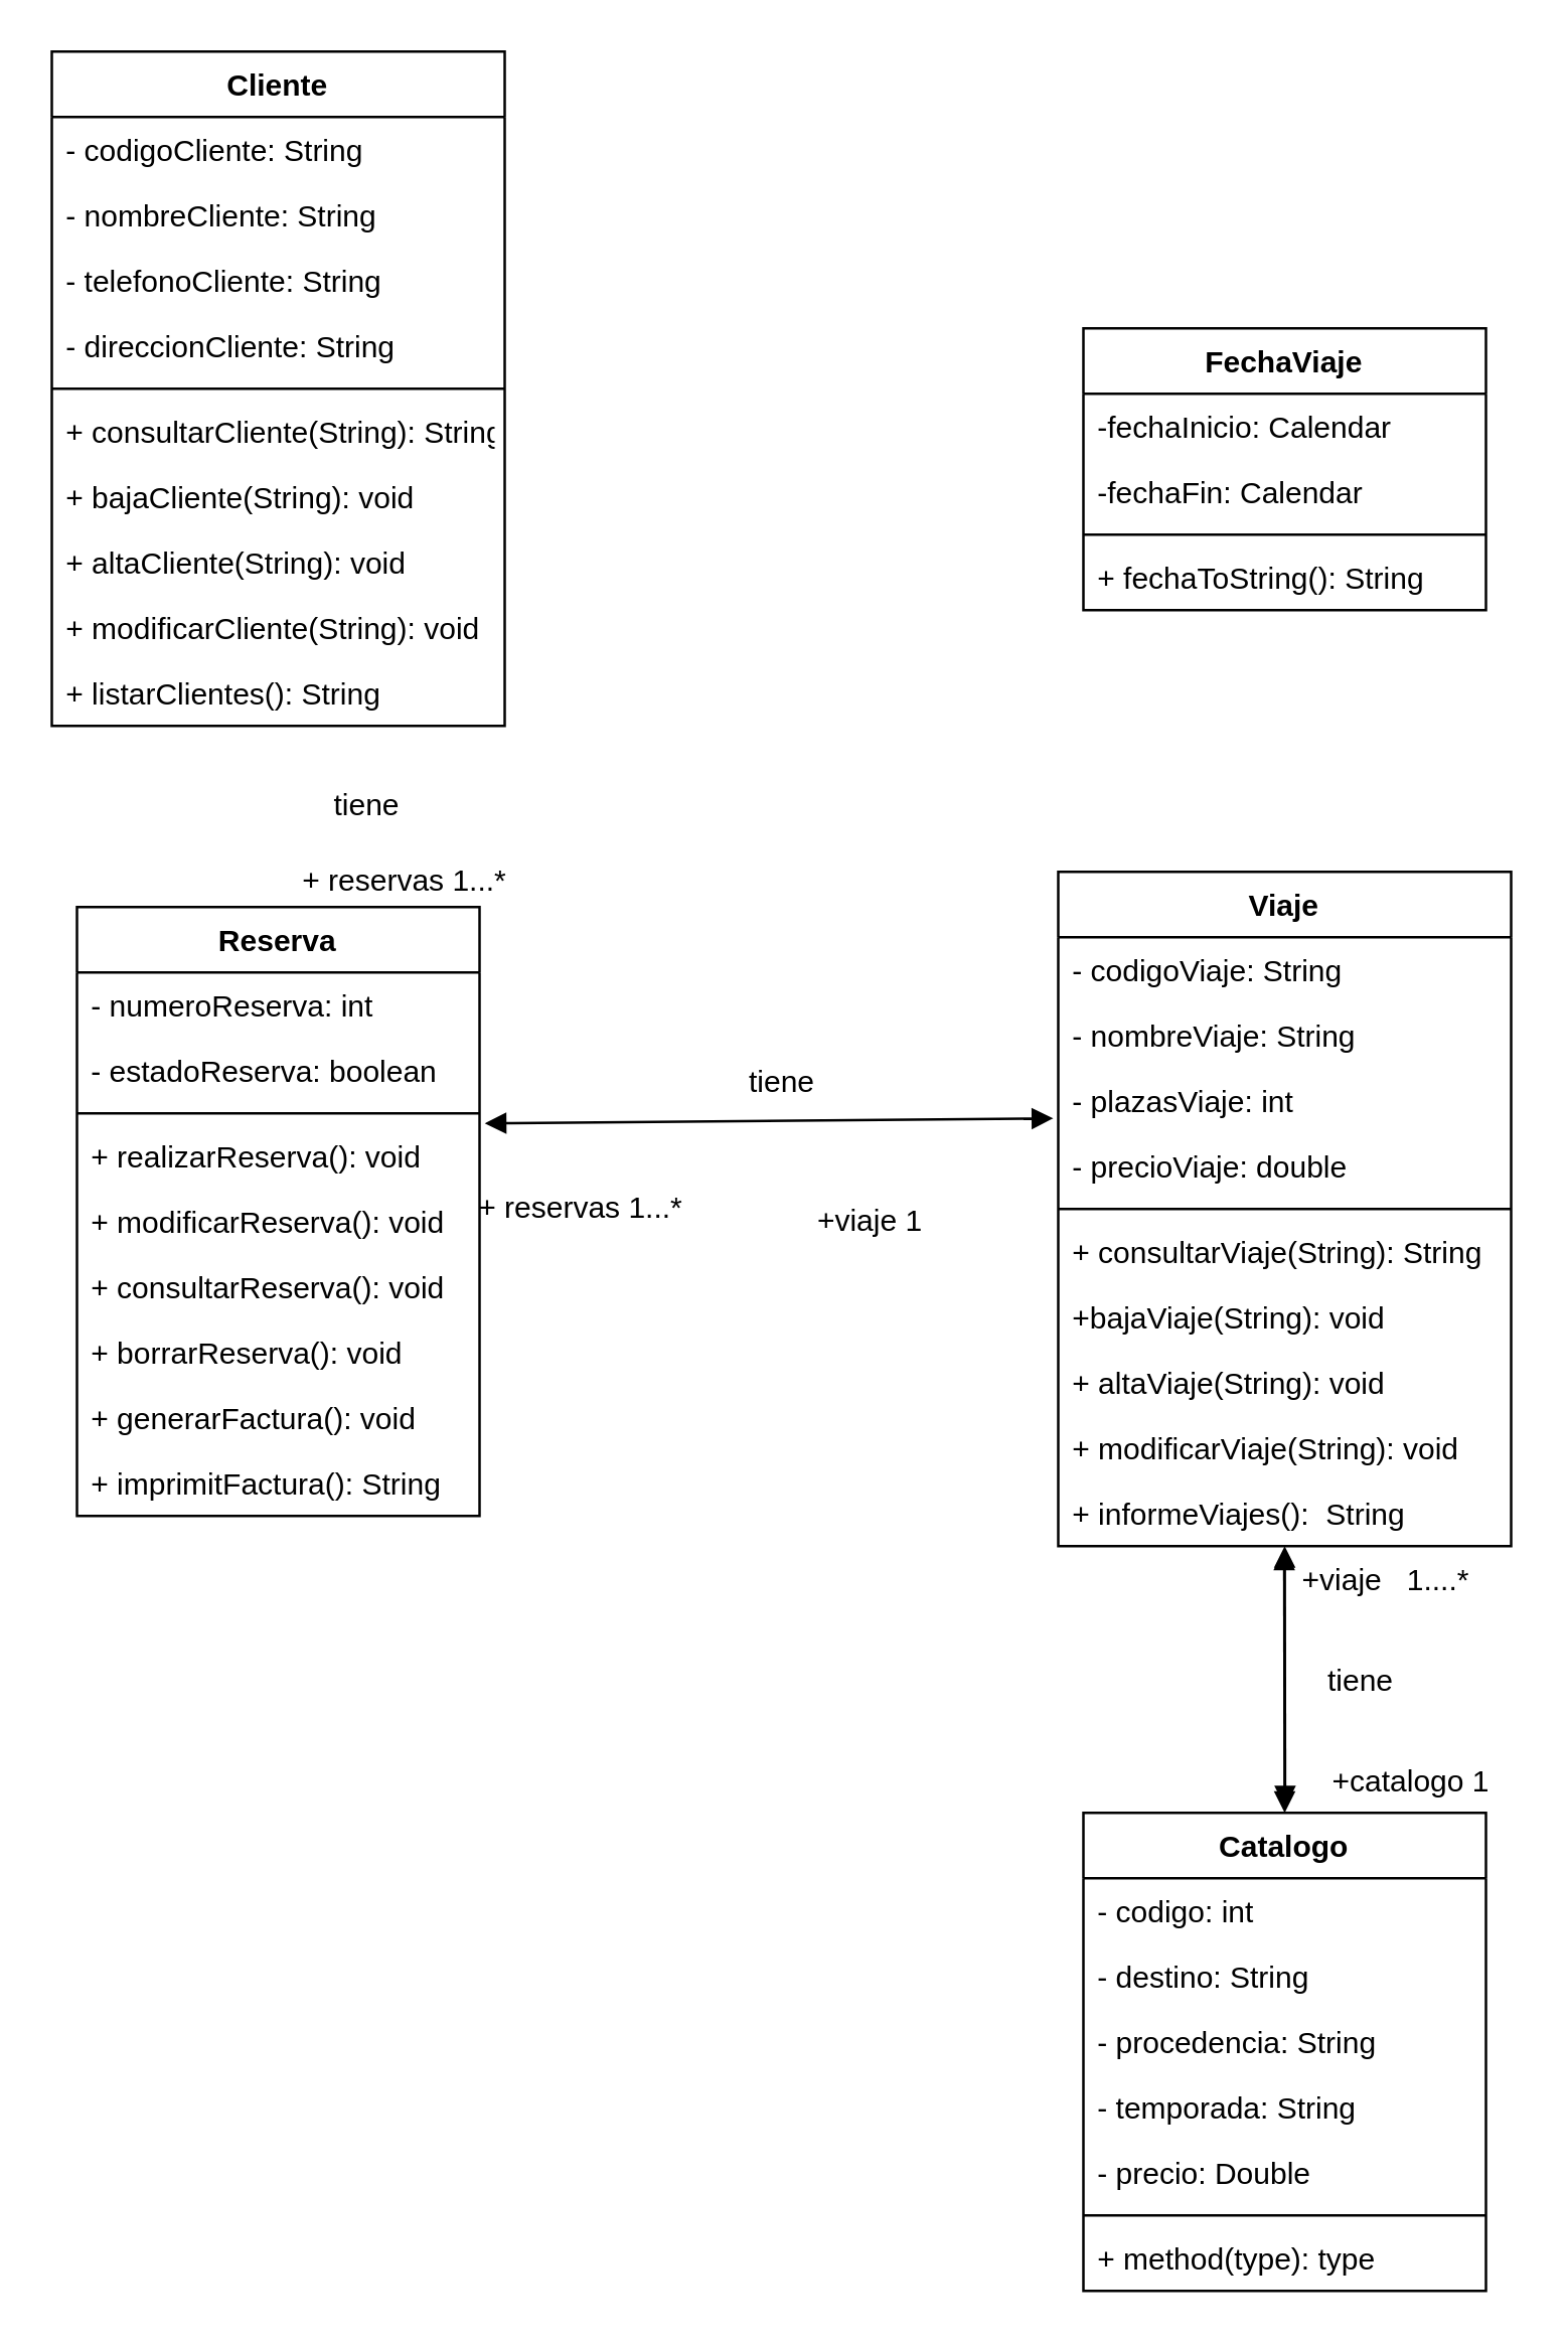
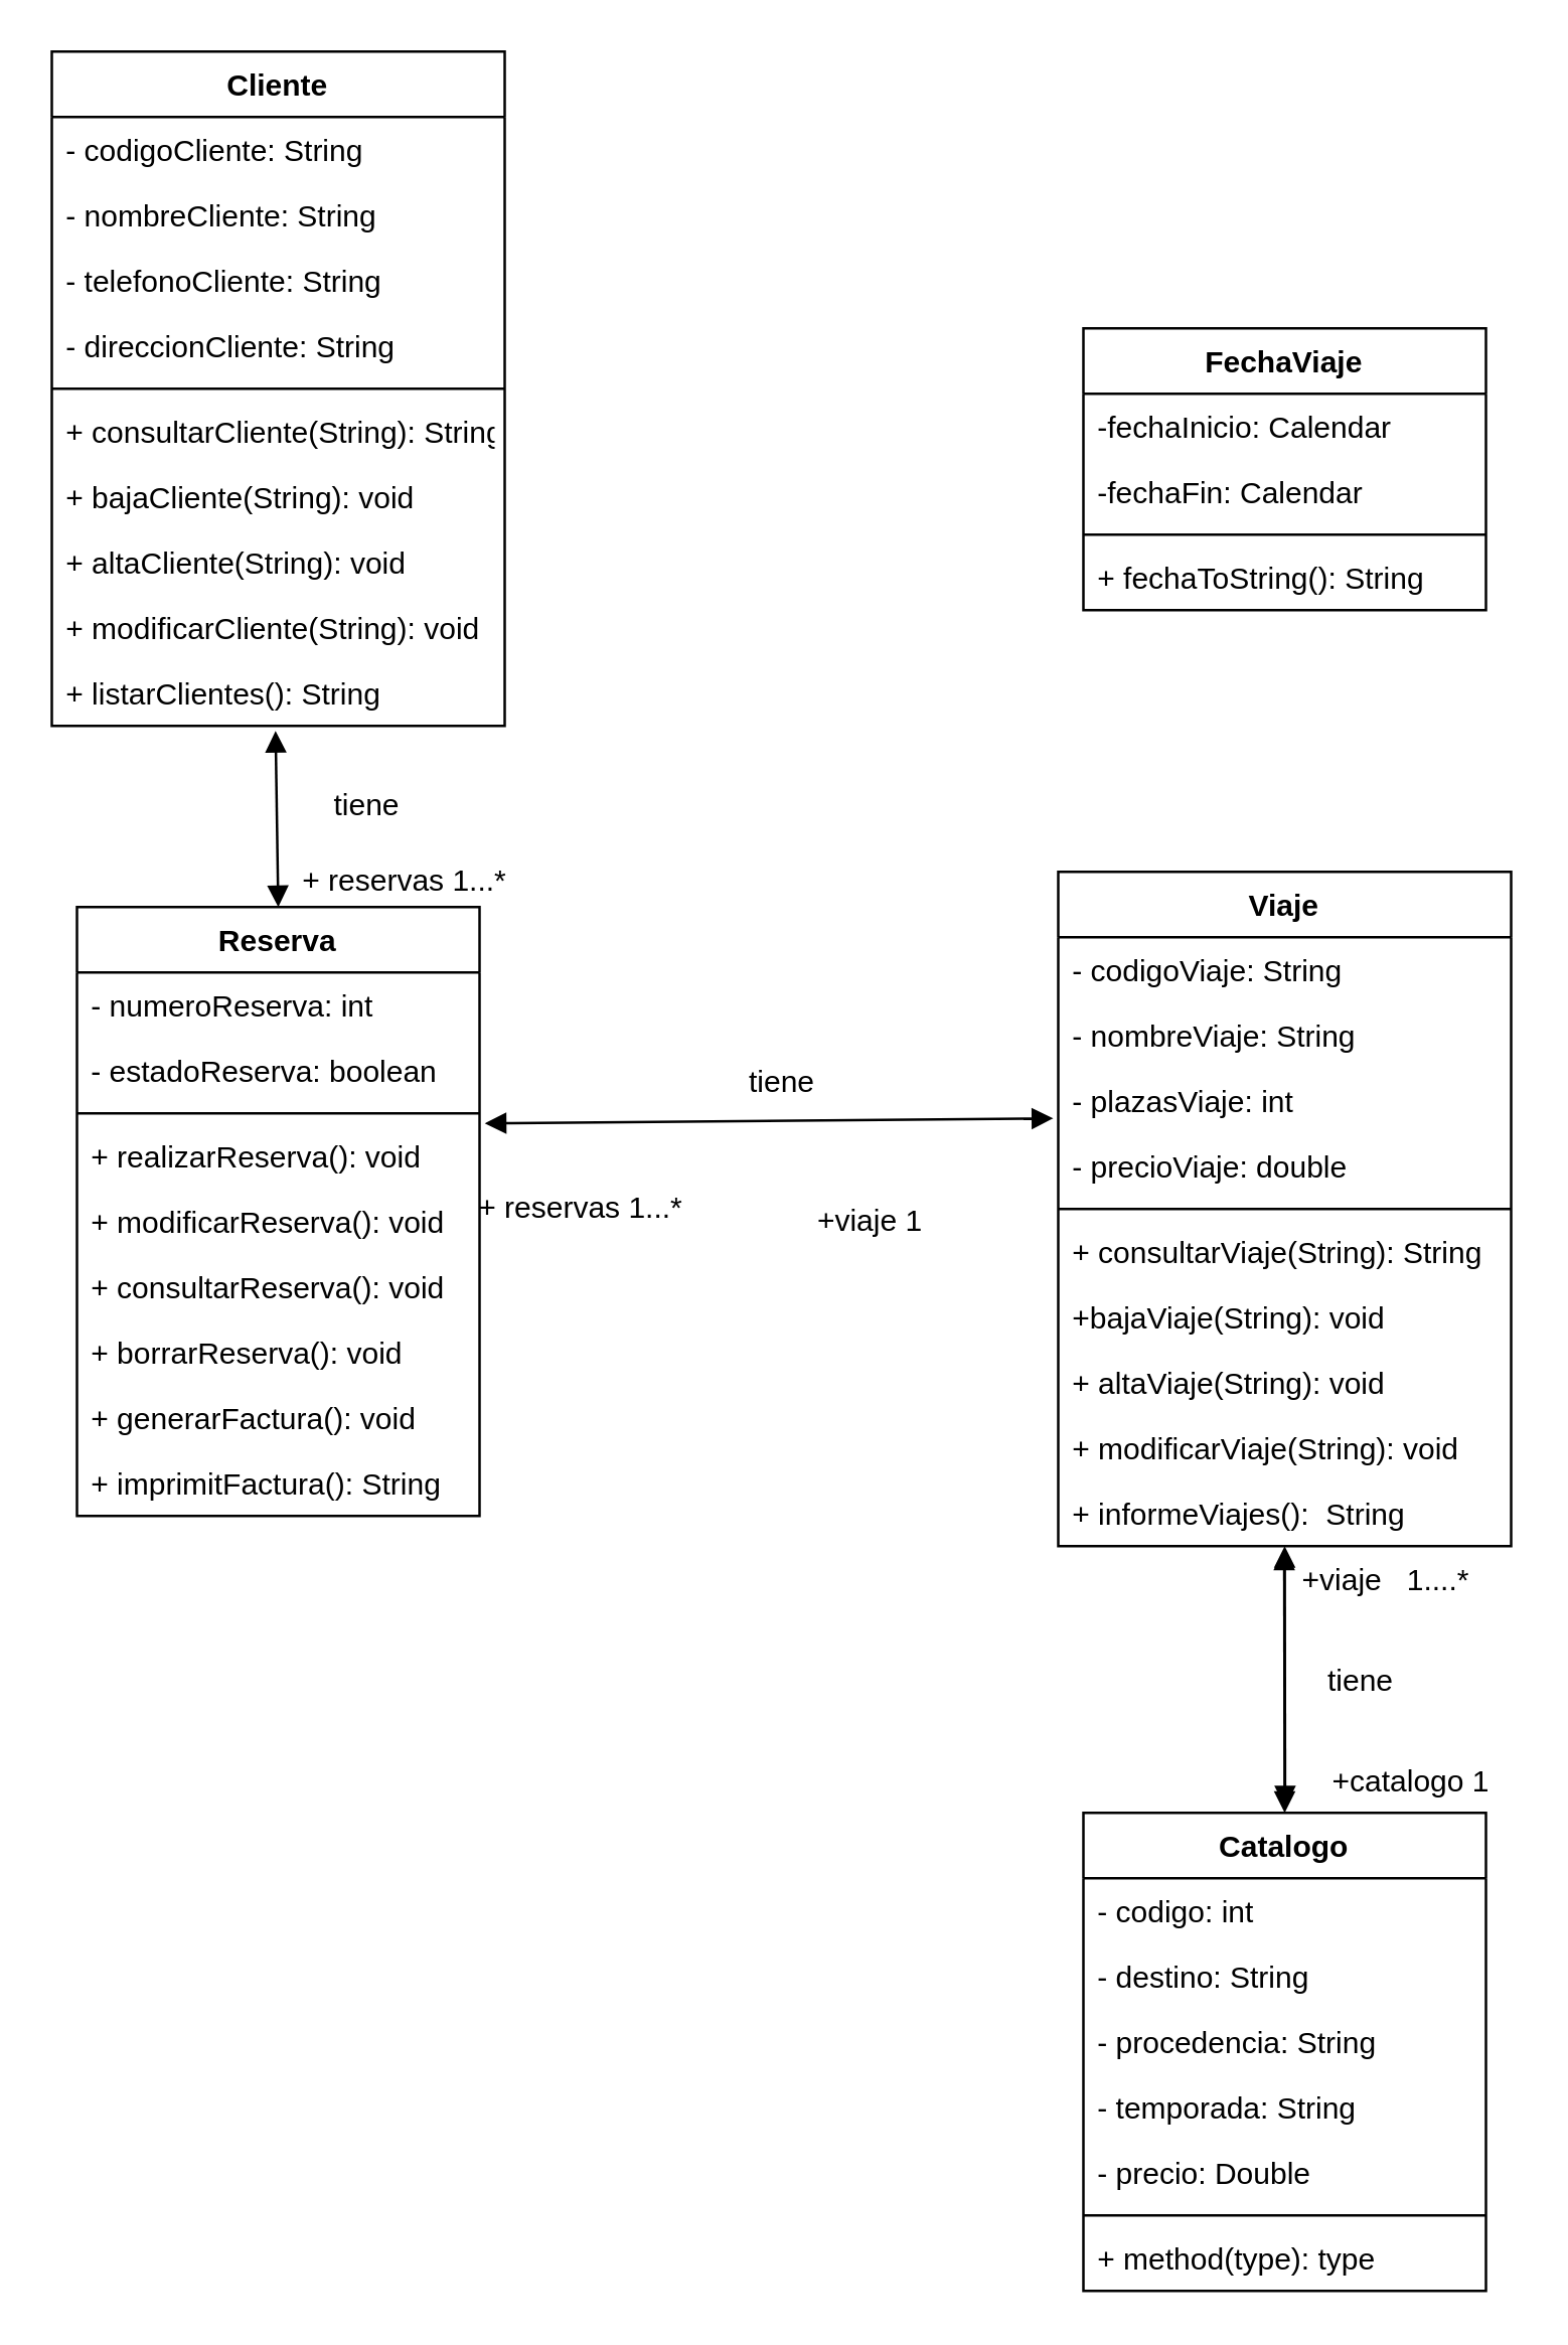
+ <mxCell id="44" value="" style="endArrow=block;startArrow=block;endFill=1;startFill=1;html=1;rounded=0;exitX=0.494;exitY=1.077;exitDx=0;exitDy=0;exitPerimeter=0;entryX=0.5;entryY=0;entryDx=0;entryDy=0;" parent="1" source="12" target="24" edge="1"><mxGeometry width="160" relative="1" as="geometry"><mxPoint x="200" y="153.5" as="sourcePoint" /><mxPoint x="200" y="360" as="targetPoint" /></mxGeometry></mxCell>
